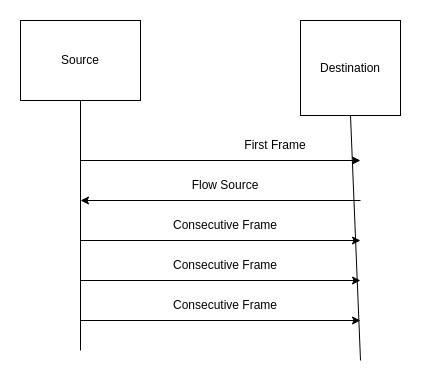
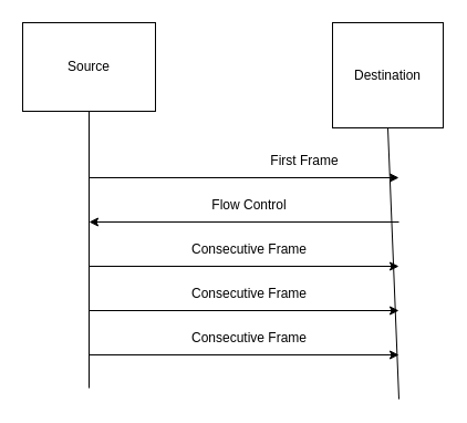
- <mxCell id="9" value="Flow Source" style="text;html=1;align=center;verticalAlign=middle;whiteSpace=wrap;rounded=0;" vertex="1" parent="1"><mxGeometry x="190" y="170" width="70" height="30" as="geometry" /></mxCell>
+ <mxCell id="9" value="Flow Control" style="text;html=1;align=center;verticalAlign=middle;whiteSpace=wrap;rounded=0;" vertex="1" parent="1"><mxGeometry x="190" y="170" width="70" height="30" as="geometry" /></mxCell>
